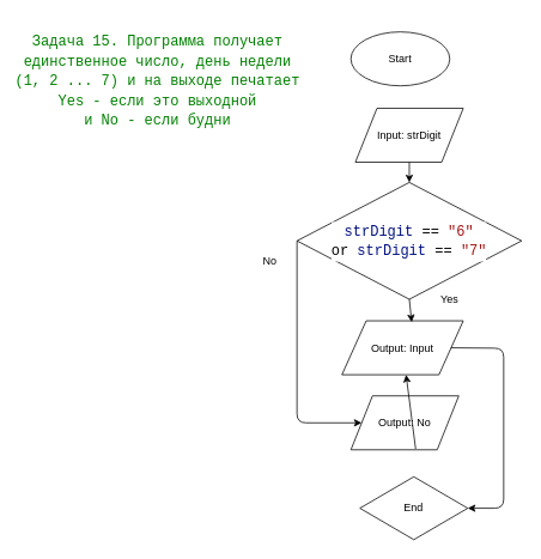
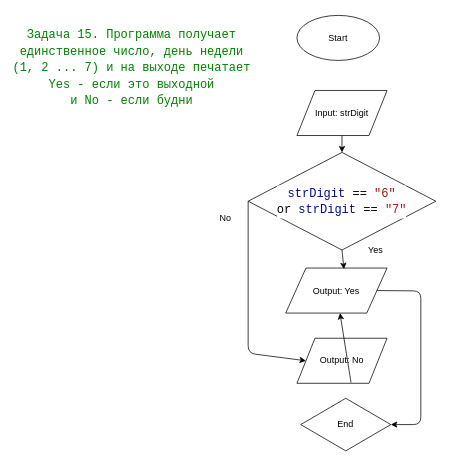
- <mxCell id="2" value="Start" style="ellipse;whiteSpace=wrap;html=1;" vertex="1" parent="1"><mxGeometry x="390" y="35" width="110" height="60" as="geometry" /></mxCell>
+ <mxCell id="2" value="Start" style="ellipse;whiteSpace=wrap;html=1;" vertex="1" parent="1"><mxGeometry x="395" y="20" width="110" height="60" as="geometry" /></mxCell>
- <mxCell id="7" value="Output: Input" style="shape=parallelogram;perimeter=parallelogramPerimeter;whiteSpace=wrap;html=1;" vertex="1" parent="1"><mxGeometry x="380" y="356.5" width="135" height="60" as="geometry" /></mxCell>
+ <mxCell id="7" value="Output: Yes" style="shape=parallelogram;perimeter=parallelogramPerimeter;whiteSpace=wrap;html=1;" vertex="1" parent="1"><mxGeometry x="380" y="356.5" width="135" height="60" as="geometry" /></mxCell>
- <mxCell id="8" value="Output: No" style="shape=parallelogram;perimeter=parallelogramPerimeter;whiteSpace=wrap;html=1;" vertex="1" parent="1"><mxGeometry x="390" y="440" width="120" height="60" as="geometry" /></mxCell>
+ <mxCell id="8" value="Output: No" style="shape=parallelogram;perimeter=parallelogramPerimeter;whiteSpace=wrap;html=1;" vertex="1" parent="1"><mxGeometry x="395" y="450" width="120" height="60" as="geometry" /></mxCell>
